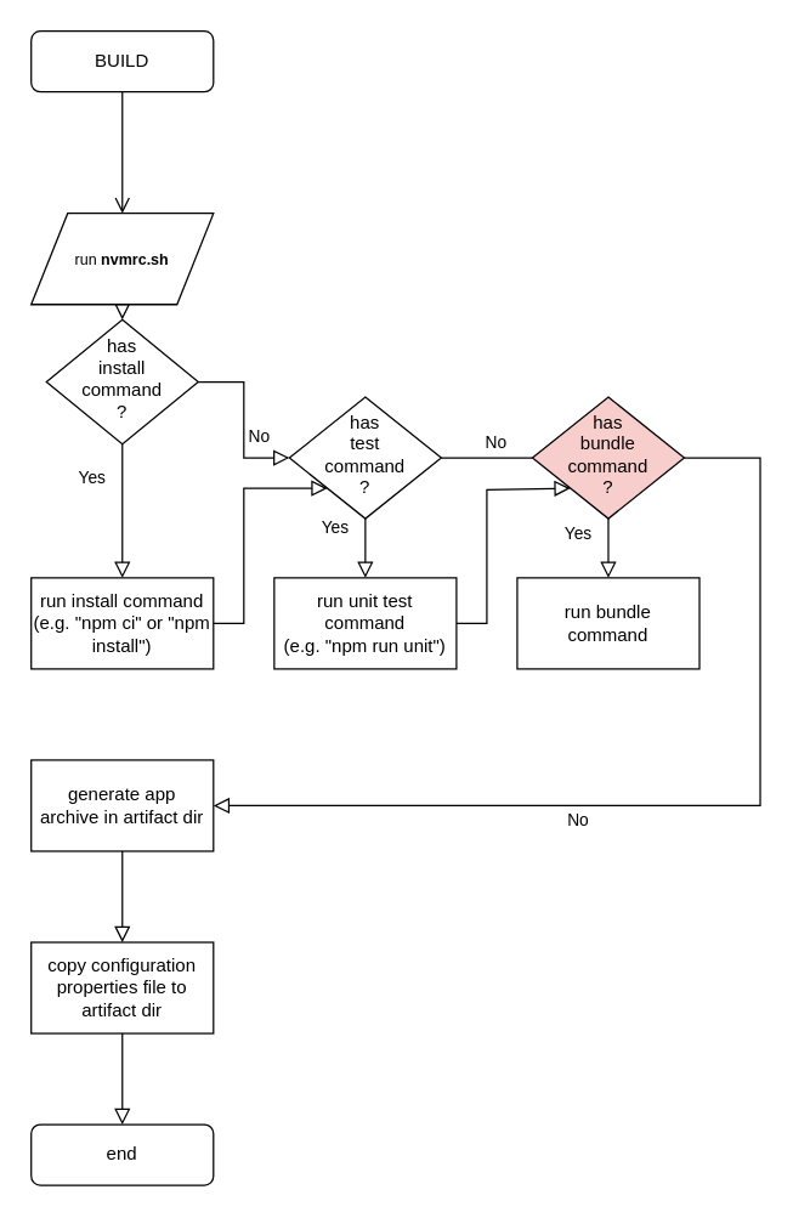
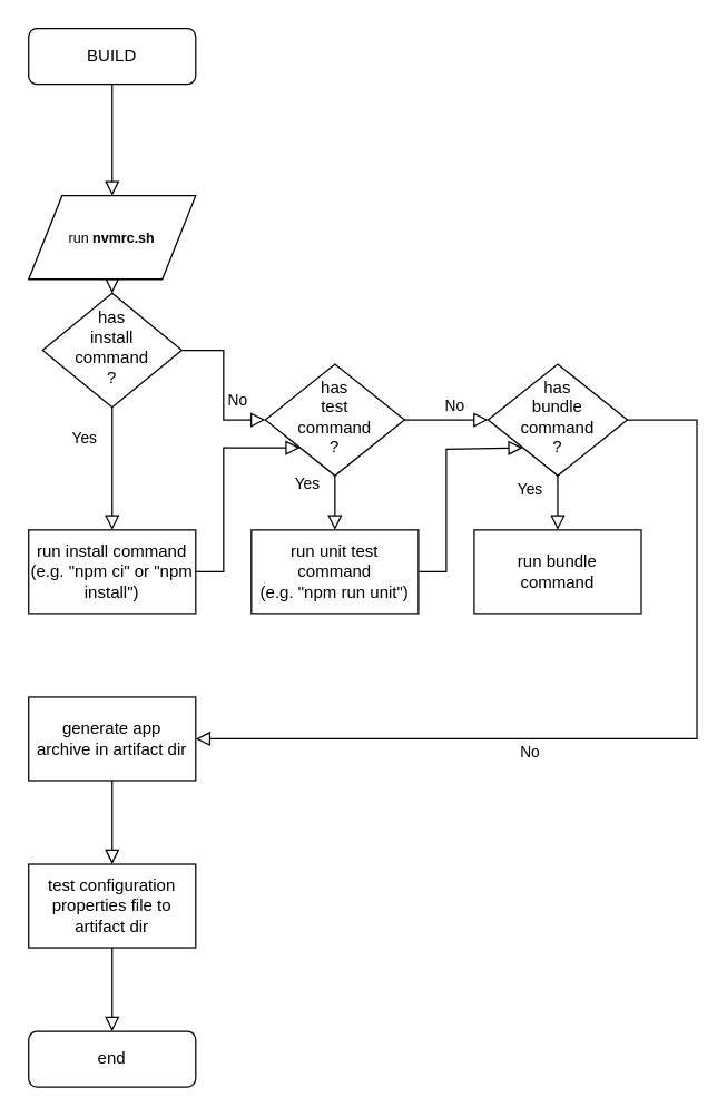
- <mxCell id="2" value="" style="rounded=0;html=1;jettySize=auto;orthogonalLoop=1;fontSize=11;endArrow=open;endFill=0;endSize=8;strokeWidth=1;shadow=0;labelBackgroundColor=none;edgeStyle=orthogonalEdgeStyle;" parent="1" source="3" target="5" edge="1"><mxGeometry relative="1" as="geometry"><mxPoint x="80" y="100" as="targetPoint" /></mxGeometry></mxCell>
+ <mxCell id="2" value="" style="rounded=0;html=1;jettySize=auto;orthogonalLoop=1;fontSize=11;endArrow=block;endFill=0;endSize=8;strokeWidth=1;shadow=0;labelBackgroundColor=none;edgeStyle=orthogonalEdgeStyle;" parent="1" source="3" target="5" edge="1"><mxGeometry relative="1" as="geometry"><mxPoint x="80" y="100" as="targetPoint" /></mxGeometry></mxCell>
- <mxCell id="21" value="No" style="rounded=0;html=1;jettySize=auto;orthogonalLoop=1;fontSize=11;endArrow=none;endFill=0;endSize=8;strokeWidth=1;shadow=0;labelBackgroundColor=none;edgeStyle=orthogonalEdgeStyle;exitX=1;exitY=0.5;exitDx=0;exitDy=0;entryX=0;entryY=0.5;entryDx=0;entryDy=0;" edge="1" parent="1" source="13" target="7"><mxGeometry x="0.2" y="10" relative="1" as="geometry"><mxPoint as="offset" /><mxPoint x="140" y="311" as="sourcePoint" /><mxPoint x="200" y="311" as="targetPoint" /></mxGeometry></mxCell>
+ <mxCell id="21" value="No" style="rounded=0;html=1;jettySize=auto;orthogonalLoop=1;fontSize=11;endArrow=block;endFill=0;endSize=8;strokeWidth=1;shadow=0;labelBackgroundColor=none;edgeStyle=orthogonalEdgeStyle;exitX=1;exitY=0.5;exitDx=0;exitDy=0;entryX=0;entryY=0.5;entryDx=0;entryDy=0;" edge="1" parent="1" source="13" target="7"><mxGeometry x="0.2" y="10" relative="1" as="geometry"><mxPoint as="offset" /><mxPoint x="140" y="311" as="sourcePoint" /><mxPoint x="200" y="311" as="targetPoint" /></mxGeometry></mxCell>
- <mxCell id="7" value="has&lt;br&gt;bundle&lt;br&gt;command&lt;br&gt;?" style="rhombus;whiteSpace=wrap;html=1;shadow=0;fontFamily=Helvetica;fontSize=12;align=center;strokeWidth=1;spacing=6;spacingTop=-4;fillColor=#f8cecc;" parent="1" vertex="1"><mxGeometry x="350" y="261" width="100" height="80" as="geometry" /></mxCell>
+ <mxCell id="7" value="has&lt;br&gt;bundle&lt;br&gt;command&lt;br&gt;?" style="rhombus;whiteSpace=wrap;html=1;shadow=0;fontFamily=Helvetica;fontSize=12;align=center;strokeWidth=1;spacing=6;spacingTop=-4;" parent="1" vertex="1"><mxGeometry x="350" y="261" width="100" height="80" as="geometry" /></mxCell>
- <mxCell id="23" value="copy configuration properties file to artifact dir" style="rounded=0;whiteSpace=wrap;html=1;" vertex="1" parent="1"><mxGeometry x="20" y="620" width="120" height="60" as="geometry" /></mxCell>
+ <mxCell id="23" value="test configuration properties file to artifact dir" style="rounded=0;whiteSpace=wrap;html=1;" vertex="1" parent="1"><mxGeometry x="20" y="620" width="120" height="60" as="geometry" /></mxCell>
